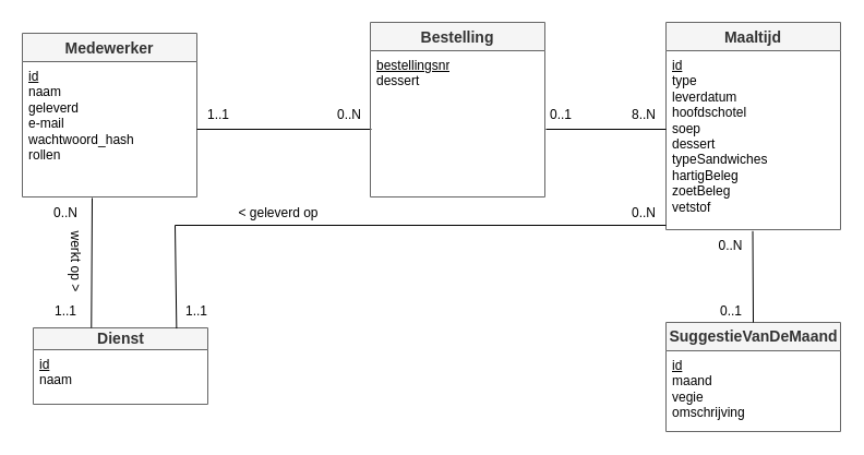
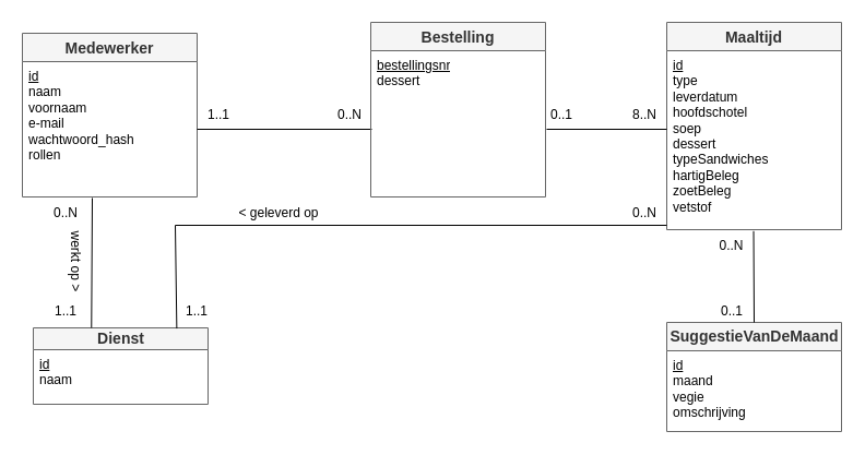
- <mxCell id="3" value="&lt;u&gt;id&lt;/u&gt;&lt;br&gt;naam&lt;br&gt;geleverd&lt;br&gt;e-mail&lt;br&gt;wachtwoord_hash&lt;br&gt;rollen" style="text;strokeColor=none;fillColor=none;spacingLeft=4;spacingRight=4;overflow=hidden;rotatable=0;points=[[0,0.5],[1,0.5]];portConstraint=eastwest;fontSize=12;fontStyle=0;html=1;" parent="2" vertex="1"><mxGeometry y="26" width="160" height="124" as="geometry" /></mxCell>
+ <mxCell id="3" value="&lt;u&gt;id&lt;/u&gt;&lt;br&gt;naam&lt;br&gt;voornaam&lt;br&gt;e-mail&lt;br&gt;wachtwoord_hash&lt;br&gt;rollen" style="text;strokeColor=none;fillColor=none;spacingLeft=4;spacingRight=4;overflow=hidden;rotatable=0;points=[[0,0.5],[1,0.5]];portConstraint=eastwest;fontSize=12;fontStyle=0;html=1;" parent="2" vertex="1"><mxGeometry y="26" width="160" height="124" as="geometry" /></mxCell>
